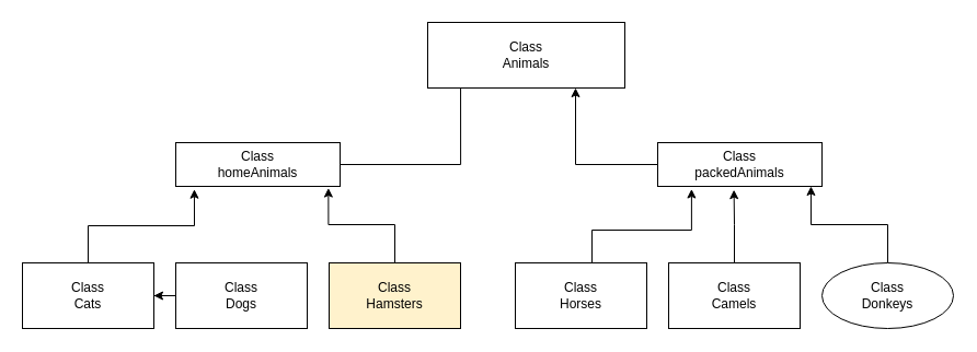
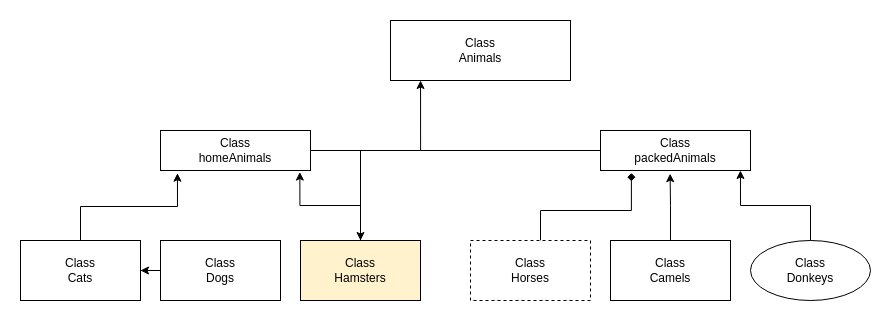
- <mxCell id="3" style="edgeStyle=orthogonalEdgeStyle;rounded=0;orthogonalLoop=1;jettySize=auto;html=1;entryX=0.167;entryY=1;entryDx=0;entryDy=0;entryPerimeter=0;endArrow=none;" edge="1" parent="1" source="4" target="2"><mxGeometry relative="1" as="geometry" /></mxCell>
+ <mxCell id="3" style="edgeStyle=orthogonalEdgeStyle;rounded=0;orthogonalLoop=1;jettySize=auto;html=1;entryX=0.167;entryY=1;entryDx=0;entryDy=0;entryPerimeter=0;" edge="1" parent="1" source="4" target="2"><mxGeometry relative="1" as="geometry" /></mxCell>
- <mxCell id="5" style="edgeStyle=orthogonalEdgeStyle;rounded=0;orthogonalLoop=1;jettySize=auto;html=1;entryX=0.75;entryY=1;entryDx=0;entryDy=0;" edge="1" parent="1" source="6" target="2"><mxGeometry relative="1" as="geometry" /></mxCell>
+ <mxCell id="5" style="edgeStyle=orthogonalEdgeStyle;rounded=0;orthogonalLoop=1;jettySize=auto;html=1;" edge="1" parent="1" source="6" target="12"><mxGeometry relative="1" as="geometry" /></mxCell>
- <mxCell id="13" style="edgeStyle=orthogonalEdgeStyle;rounded=0;orthogonalLoop=1;jettySize=auto;html=1;entryX=0.206;entryY=1.062;entryDx=0;entryDy=0;entryPerimeter=0;" edge="1" parent="1" source="14" target="6"><mxGeometry relative="1" as="geometry"><mxPoint x="590" y="170" as="targetPoint" /><Array as="points"><mxPoint x="540" y="210" /><mxPoint x="631" y="210" /></Array></mxGeometry></mxCell>
+ <mxCell id="13" style="edgeStyle=orthogonalEdgeStyle;rounded=0;orthogonalLoop=1;jettySize=auto;html=1;entryX=0.206;entryY=1.062;entryDx=0;entryDy=0;entryPerimeter=0;endArrow=diamond;" edge="1" parent="1" source="14" target="6"><mxGeometry relative="1" as="geometry"><mxPoint x="590" y="170" as="targetPoint" /><Array as="points"><mxPoint x="540" y="210" /><mxPoint x="631" y="210" /></Array></mxGeometry></mxCell>
- <mxCell id="14" value="&lt;div&gt;Class&lt;/div&gt;&lt;div&gt;Horses&lt;br&gt;&lt;/div&gt;" style="rounded=0;whiteSpace=wrap;html=1;" vertex="1" parent="1"><mxGeometry x="470" y="240" width="120" height="60" as="geometry" /></mxCell>
+ <mxCell id="14" value="&lt;div&gt;Class&lt;/div&gt;&lt;div&gt;Horses&lt;br&gt;&lt;/div&gt;" style="rounded=0;whiteSpace=wrap;html=1;dashed=1;" vertex="1" parent="1"><mxGeometry x="470" y="240" width="120" height="60" as="geometry" /></mxCell>
